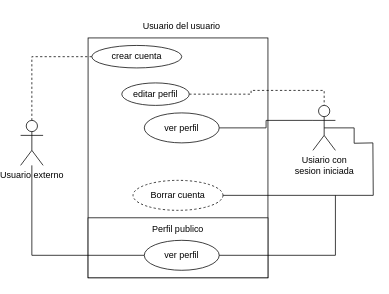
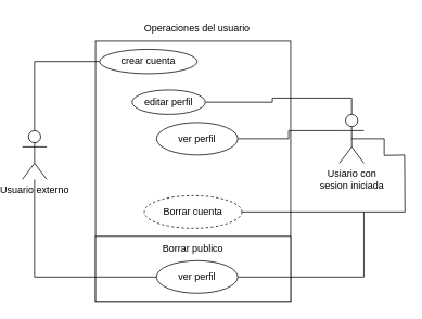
- <mxCell id="2" value="Usuario del usuario" style="text;html=1;strokeColor=none;fillColor=none;align=center;verticalAlign=middle;whiteSpace=wrap;rounded=0;" parent="1" vertex="1"><mxGeometry x="150" y="20" width="170" height="30" as="geometry" /></mxCell>
+ <mxCell id="2" value="Operaciones del usuario" style="text;html=1;strokeColor=none;fillColor=none;align=center;verticalAlign=middle;whiteSpace=wrap;rounded=0;" parent="1" vertex="1"><mxGeometry x="150" y="20" width="170" height="30" as="geometry" /></mxCell>
- <mxCell id="5" style="edgeStyle=orthogonalEdgeStyle;rounded=0;orthogonalLoop=1;jettySize=auto;html=1;exitX=0;exitY=0.5;exitDx=0;exitDy=0;entryX=0.5;entryY=0;entryDx=0;entryDy=0;entryPerimeter=0;endArrow=none;endFill=0;dashed=1;" parent="1" source="6" target="4" edge="1"><mxGeometry relative="1" as="geometry" /></mxCell>
+ <mxCell id="5" style="edgeStyle=orthogonalEdgeStyle;rounded=0;orthogonalLoop=1;jettySize=auto;html=1;exitX=0;exitY=0.5;exitDx=0;exitDy=0;entryX=0.5;entryY=0;entryDx=0;entryDy=0;entryPerimeter=0;endArrow=none;endFill=0;" parent="1" source="6" target="4" edge="1"><mxGeometry relative="1" as="geometry" /></mxCell>
- <mxCell id="7" style="edgeStyle=orthogonalEdgeStyle;rounded=0;orthogonalLoop=1;jettySize=auto;html=1;exitX=1;exitY=0.5;exitDx=0;exitDy=0;entryX=0.5;entryY=0;entryDx=0;entryDy=0;entryPerimeter=0;endArrow=none;endFill=0;dashed=1;" parent="1" source="8" target="14" edge="1"><mxGeometry relative="1" as="geometry" /></mxCell>
+ <mxCell id="7" style="edgeStyle=orthogonalEdgeStyle;rounded=0;orthogonalLoop=1;jettySize=auto;html=1;exitX=1;exitY=0.5;exitDx=0;exitDy=0;entryX=0.5;entryY=0;entryDx=0;entryDy=0;entryPerimeter=0;endArrow=none;endFill=0;" parent="1" source="8" target="14" edge="1"><mxGeometry relative="1" as="geometry" /></mxCell>
- <mxCell id="18" value="Perfil publico" style="text;html=1;strokeColor=none;fillColor=none;align=center;verticalAlign=middle;whiteSpace=wrap;rounded=0;" parent="1" vertex="1"><mxGeometry x="180" y="290" width="100" height="30" as="geometry" /></mxCell>
+ <mxCell id="18" value="Borrar publico" style="text;html=1;strokeColor=none;fillColor=none;align=center;verticalAlign=middle;whiteSpace=wrap;rounded=0;" parent="1" vertex="1"><mxGeometry x="180" y="290" width="100" height="30" as="geometry" /></mxCell>
